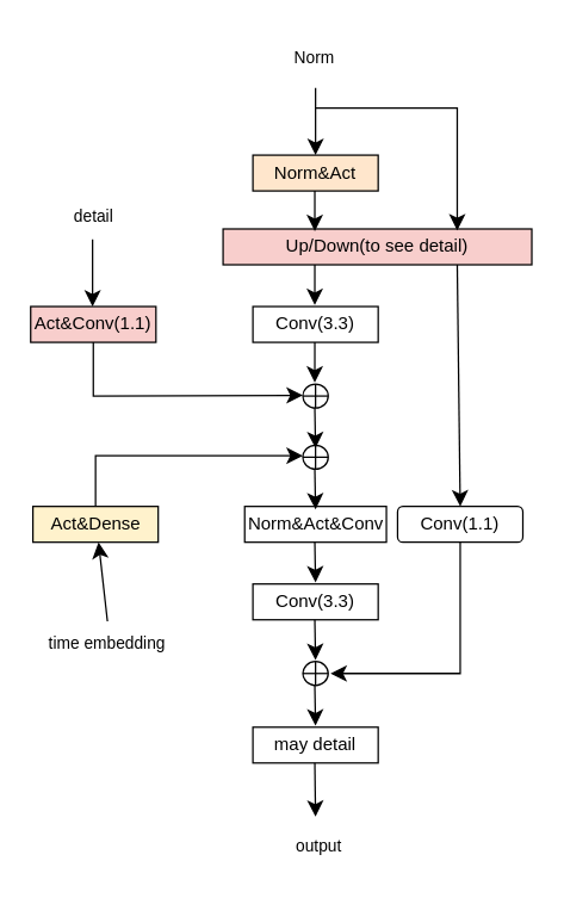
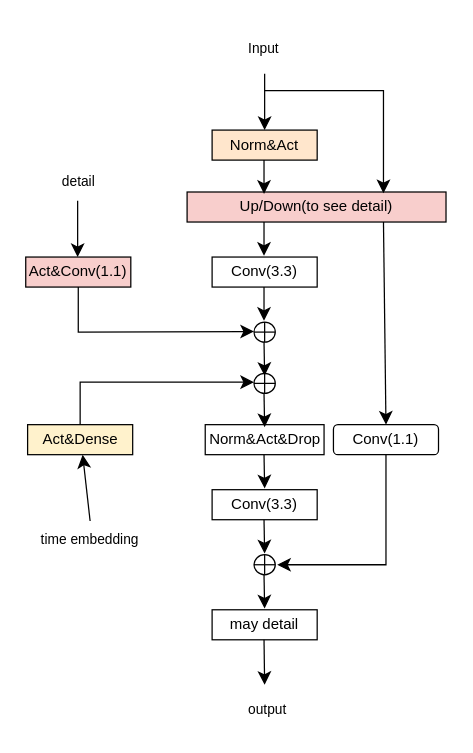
- <mxCell id="4" value="&lt;font style=&quot;font-size: 11px;&quot;&gt;Norm&lt;/font&gt;" style="text;html=1;align=center;verticalAlign=middle;resizable=0;points=[];autosize=1;strokeColor=none;fillColor=none;fontSize=16;rounded=0;" vertex="1" parent="1"><mxGeometry x="188.5" y="20" width="42" height="31" as="geometry" /></mxCell>
+ <mxCell id="4" value="&lt;font style=&quot;font-size: 11px;&quot;&gt;Input&lt;/font&gt;" style="text;html=1;align=center;verticalAlign=middle;resizable=0;points=[];autosize=1;strokeColor=none;fillColor=none;fontSize=16;rounded=0;" vertex="1" parent="1"><mxGeometry x="188.5" y="20" width="42" height="31" as="geometry" /></mxCell>
- <mxCell id="22" value="Norm&amp;amp;Act&amp;amp;Conv" style="rounded=0;whiteSpace=wrap;html=1;" vertex="1" parent="1"><mxGeometry x="163.5" y="339" width="95" height="24" as="geometry" /></mxCell>
+ <mxCell id="22" value="Norm&amp;amp;Act&amp;amp;Drop" style="rounded=0;whiteSpace=wrap;html=1;" vertex="1" parent="1"><mxGeometry x="163.5" y="339" width="95" height="24" as="geometry" /></mxCell>
